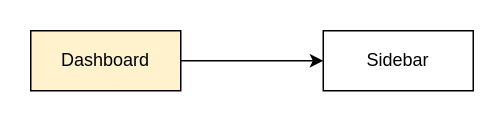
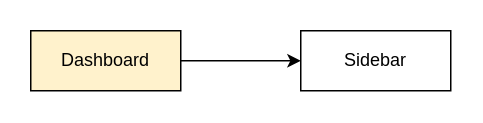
- <mxCell id="4" value="Sidebar" style="whiteSpace=wrap;html=1;align=center;" vertex="1" parent="1"><mxGeometry x="215" y="20" width="100" height="40" as="geometry" /></mxCell>
+ <mxCell id="4" value="Sidebar" style="whiteSpace=wrap;html=1;align=center;" vertex="1" parent="1"><mxGeometry x="200" y="20" width="100" height="40" as="geometry" /></mxCell>
